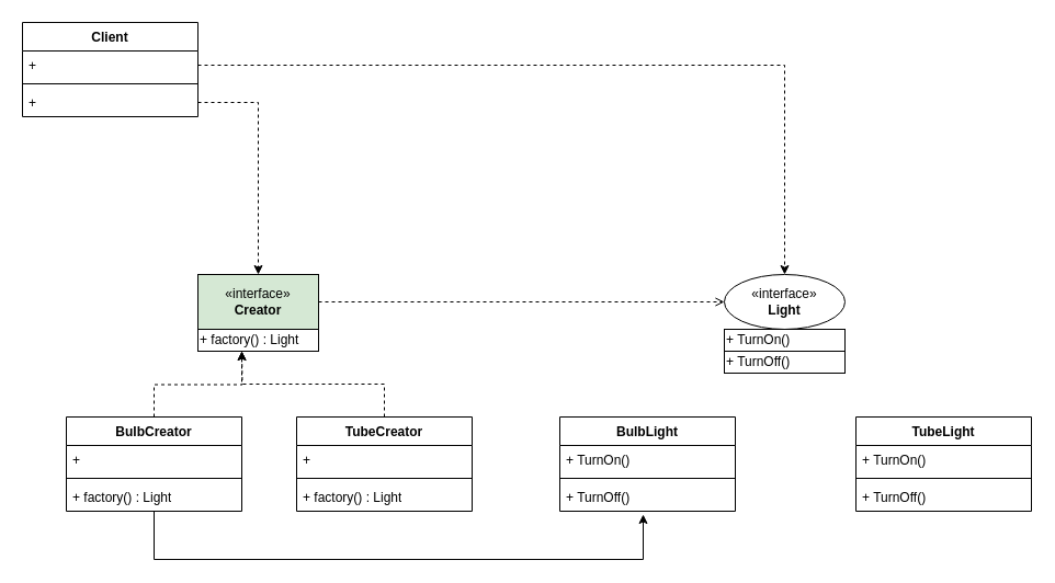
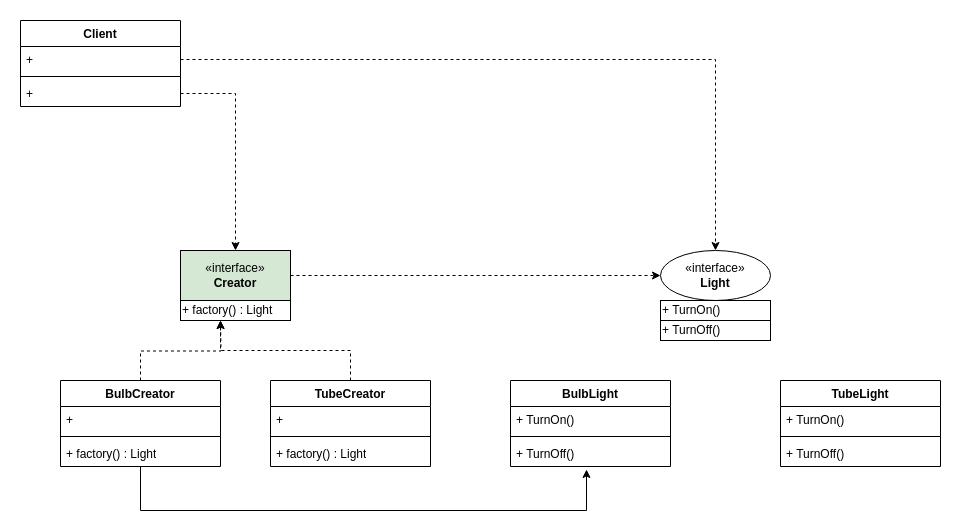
- <mxCell id="33" style="edgeStyle=orthogonalEdgeStyle;rounded=0;orthogonalLoop=1;jettySize=auto;html=1;entryX=0;entryY=0.5;entryDx=0;entryDy=0;dashed=1;endArrow=open;" parent="1" source="7" target="18" edge="1"><mxGeometry relative="1" as="geometry" /></mxCell>
+ <mxCell id="33" style="edgeStyle=orthogonalEdgeStyle;rounded=0;orthogonalLoop=1;jettySize=auto;html=1;entryX=0;entryY=0.5;entryDx=0;entryDy=0;dashed=1;" parent="1" source="7" target="18" edge="1"><mxGeometry relative="1" as="geometry" /></mxCell>
